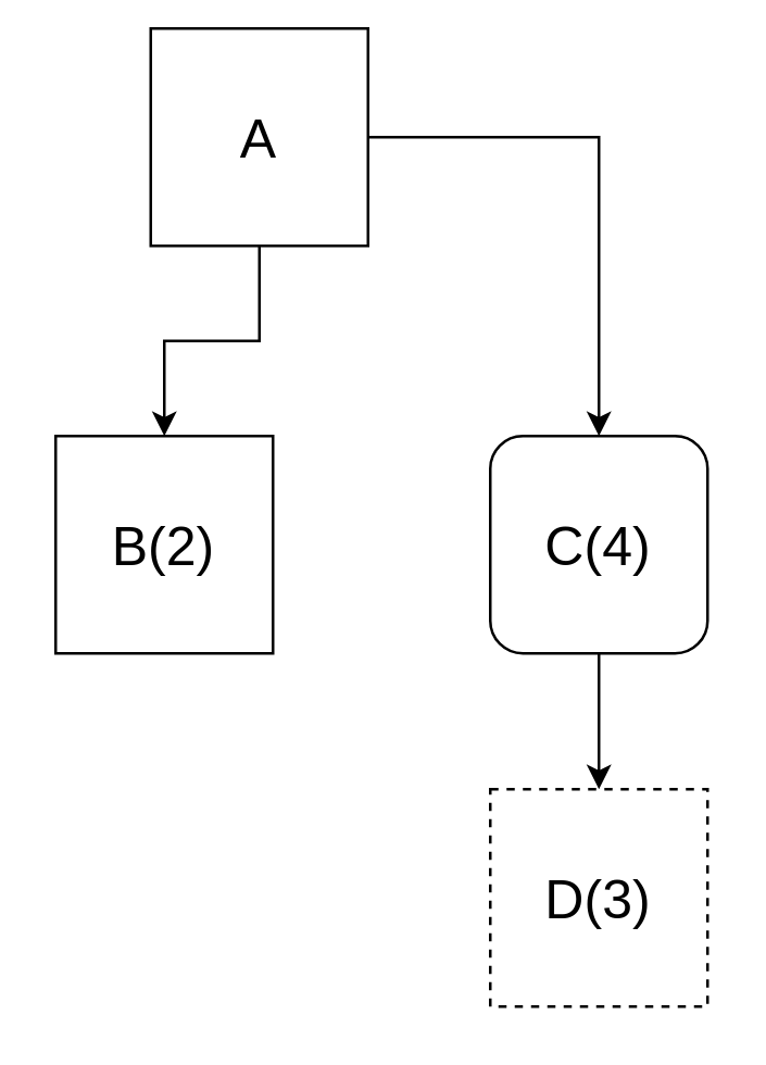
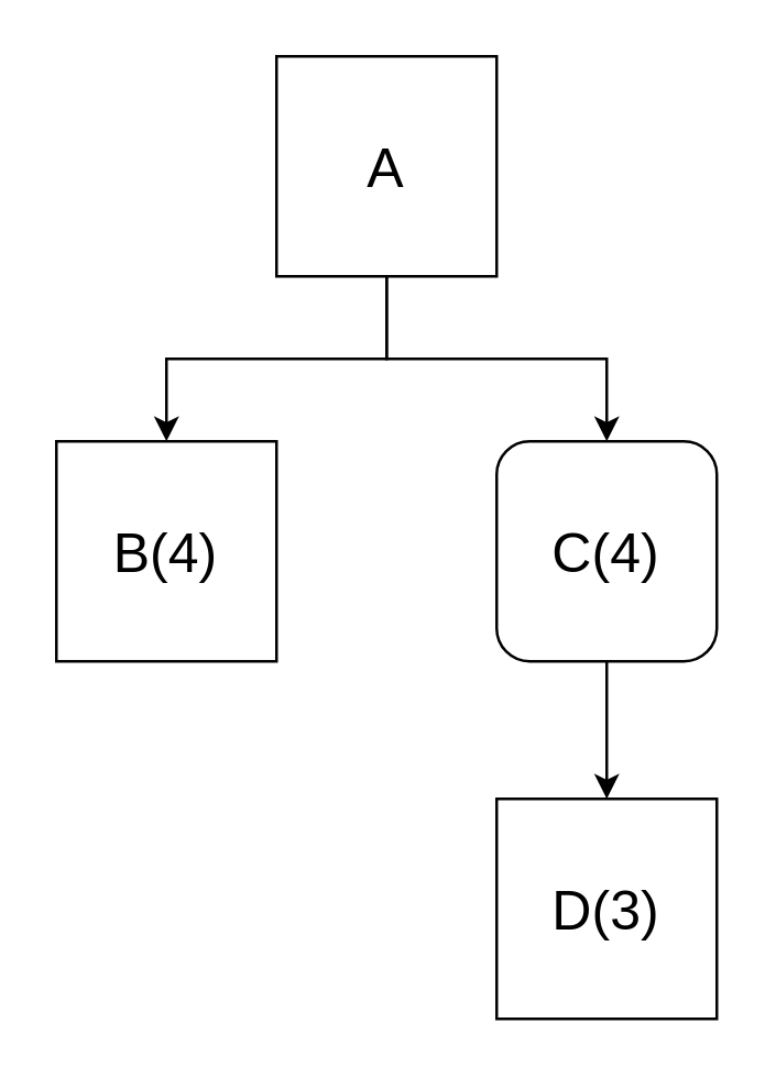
- <mxCell id="4" value="&lt;font style=&quot;font-size: 20px;&quot;&gt;A&lt;/font&gt;" style="whiteSpace=wrap;html=1;aspect=fixed;" vertex="1" parent="1"><mxGeometry x="55" y="10" width="80" height="80" as="geometry" /></mxCell>
+ <mxCell id="4" value="&lt;font style=&quot;font-size: 20px;&quot;&gt;A&lt;/font&gt;" style="whiteSpace=wrap;html=1;aspect=fixed;" vertex="1" parent="1"><mxGeometry x="100" y="20" width="80" height="80" as="geometry" /></mxCell>
- <mxCell id="5" value="&lt;span style=&quot;font-size: 20px;&quot;&gt;B(2)&lt;/span&gt;" style="whiteSpace=wrap;html=1;aspect=fixed;" vertex="1" parent="1"><mxGeometry x="20" y="160" width="80" height="80" as="geometry" /></mxCell>
+ <mxCell id="5" value="&lt;span style=&quot;font-size: 20px;&quot;&gt;B(4)&lt;/span&gt;" style="whiteSpace=wrap;html=1;aspect=fixed;" vertex="1" parent="1"><mxGeometry x="20" y="160" width="80" height="80" as="geometry" /></mxCell>
- <mxCell id="8" value="&lt;span style=&quot;font-size: 20px;&quot;&gt;D(3)&lt;/span&gt;" style="whiteSpace=wrap;html=1;aspect=fixed;dashed=1;" vertex="1" parent="1"><mxGeometry x="180" y="290" width="80" height="80" as="geometry" /></mxCell>
+ <mxCell id="8" value="&lt;span style=&quot;font-size: 20px;&quot;&gt;D(3)&lt;/span&gt;" style="whiteSpace=wrap;html=1;aspect=fixed;" vertex="1" parent="1"><mxGeometry x="180" y="290" width="80" height="80" as="geometry" /></mxCell>
